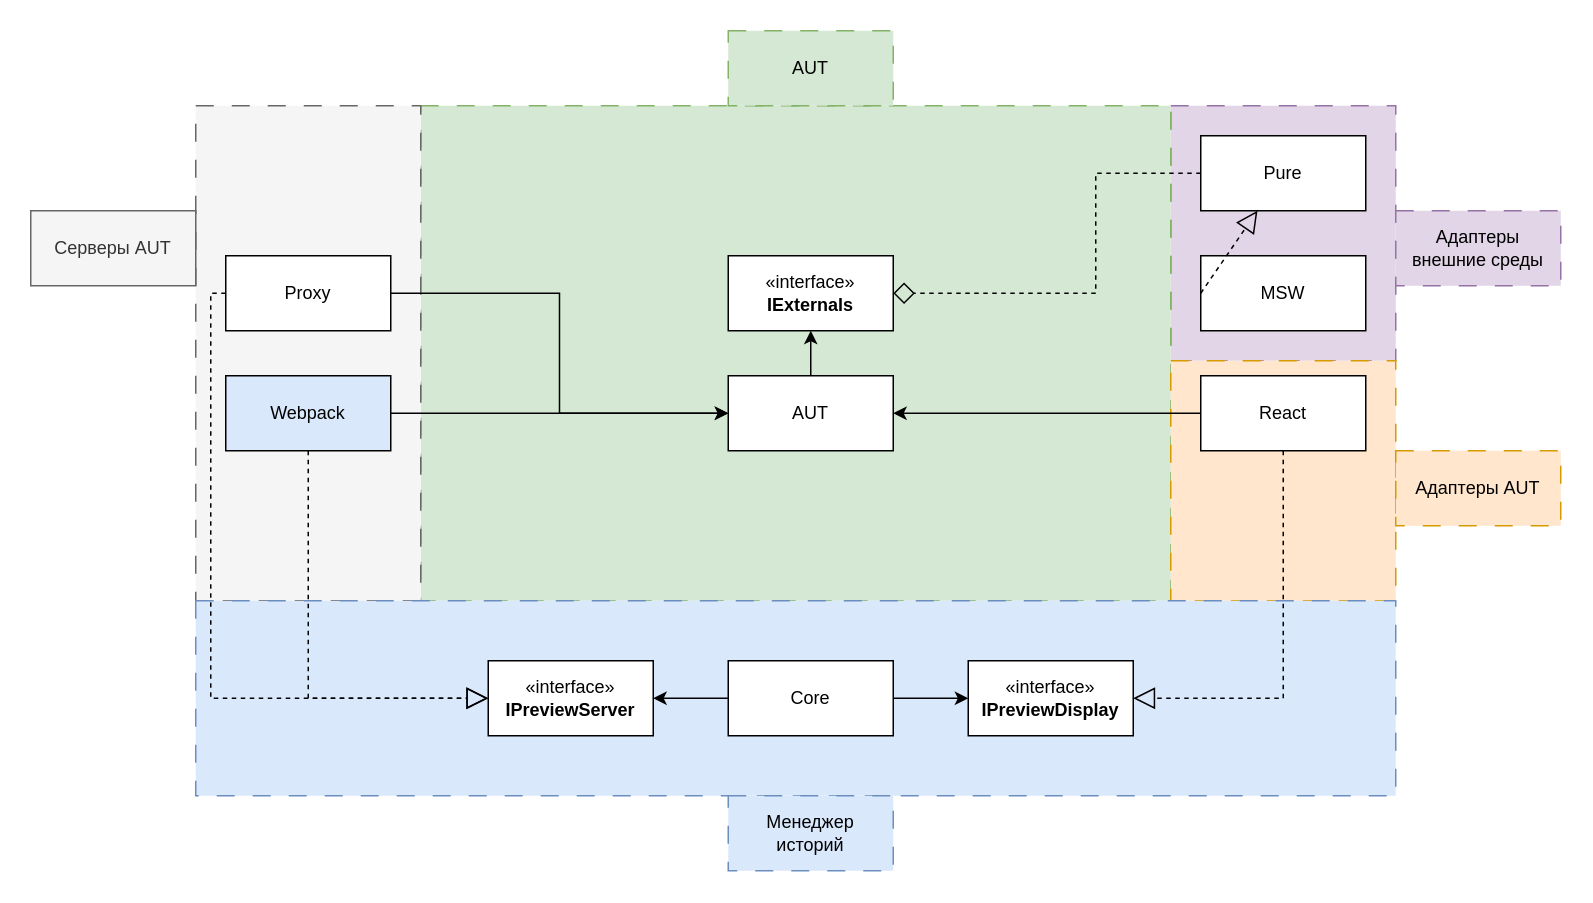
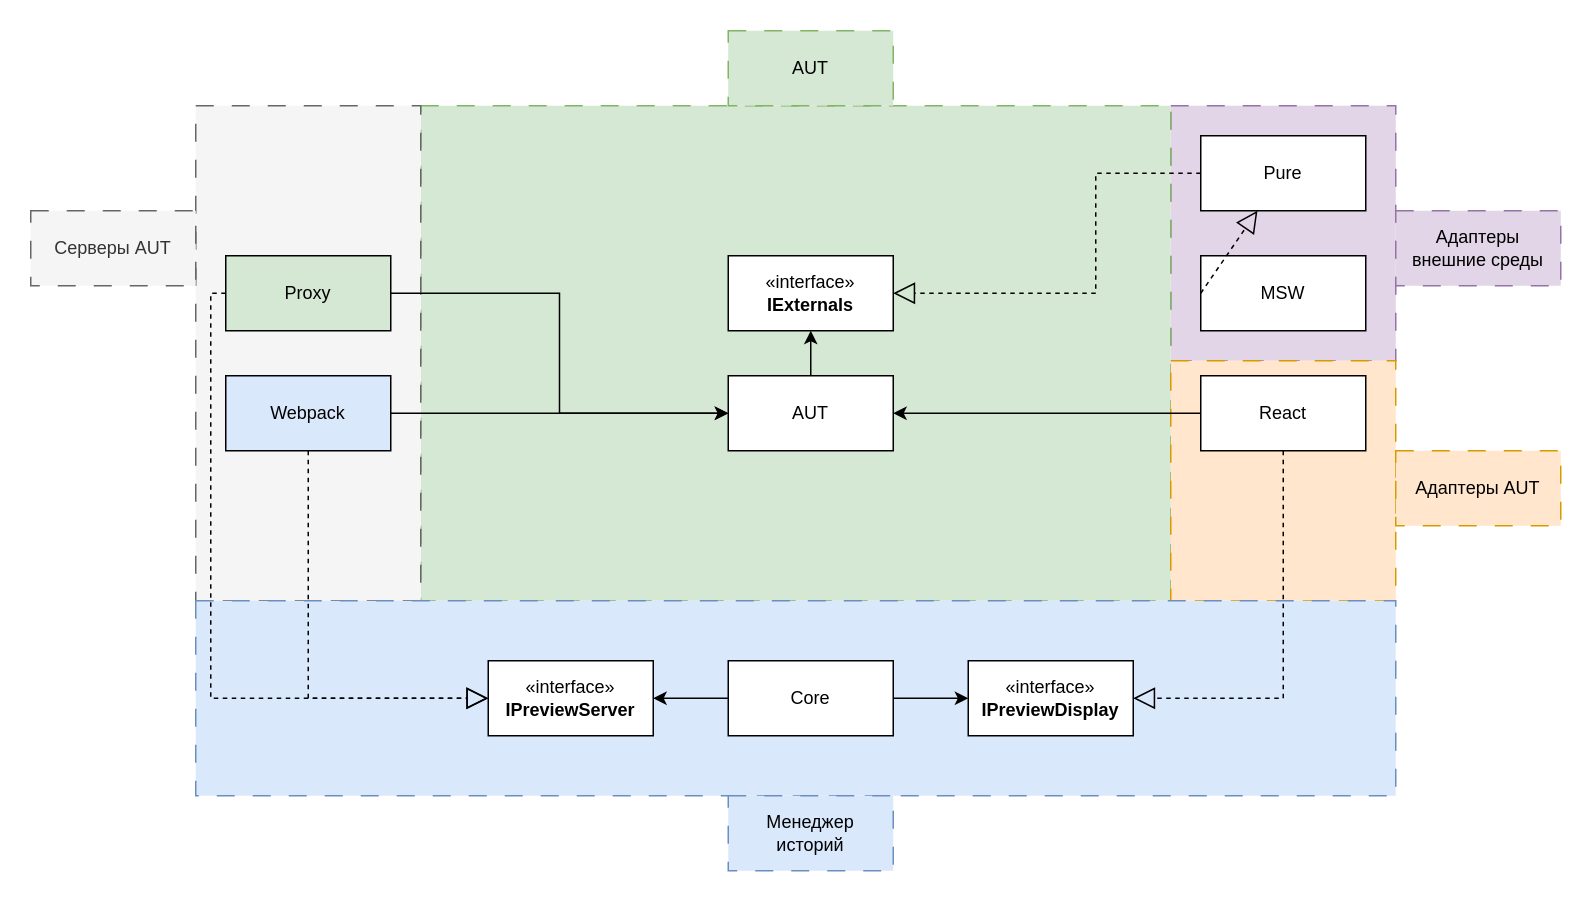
- <mxCell id="32" value="Серверы AUT" style="html=1;whiteSpace=wrap;fillColor=#f5f5f5;strokeColor=#666666;dashed=0;dashPattern=12 12;fontColor=#333333;" parent="1" vertex="1"><mxGeometry x="20" y="140" width="110" height="50" as="geometry" /></mxCell>
+ <mxCell id="32" value="Серверы AUT" style="html=1;whiteSpace=wrap;fillColor=#f5f5f5;strokeColor=#666666;dashed=1;dashPattern=12 12;fontColor=#333333;" parent="1" vertex="1"><mxGeometry x="20" y="140" width="110" height="50" as="geometry" /></mxCell>
- <mxCell id="20" value="Proxy" style="html=1;whiteSpace=wrap;" parent="1" vertex="1"><mxGeometry x="150" y="170" width="110" height="50" as="geometry" /></mxCell>
+ <mxCell id="20" value="Proxy" style="html=1;whiteSpace=wrap;fillColor=#d5e8d4;" parent="1" vertex="1"><mxGeometry x="150" y="170" width="110" height="50" as="geometry" /></mxCell>
- <mxCell id="25" value="" style="endArrow=diamond;dashed=1;endFill=0;endSize=12;html=1;rounded=0;jumpSize=6;exitX=0;exitY=0.5;exitDx=0;exitDy=0;entryX=1;entryY=0.5;entryDx=0;entryDy=0;" parent="1" source="24" target="22" edge="1"><mxGeometry width="160" relative="1" as="geometry"><mxPoint x="810" y="205" as="sourcePoint" /><mxPoint x="605" y="205" as="targetPoint" /><Array as="points"><mxPoint x="730" y="115" /><mxPoint x="730" y="195" /></Array></mxGeometry></mxCell>
+ <mxCell id="25" value="" style="endArrow=block;dashed=1;endFill=0;endSize=12;html=1;rounded=0;jumpSize=6;exitX=0;exitY=0.5;exitDx=0;exitDy=0;entryX=1;entryY=0.5;entryDx=0;entryDy=0;" parent="1" source="24" target="22" edge="1"><mxGeometry width="160" relative="1" as="geometry"><mxPoint x="810" y="205" as="sourcePoint" /><mxPoint x="605" y="205" as="targetPoint" /><Array as="points"><mxPoint x="730" y="115" /><mxPoint x="730" y="195" /></Array></mxGeometry></mxCell>
